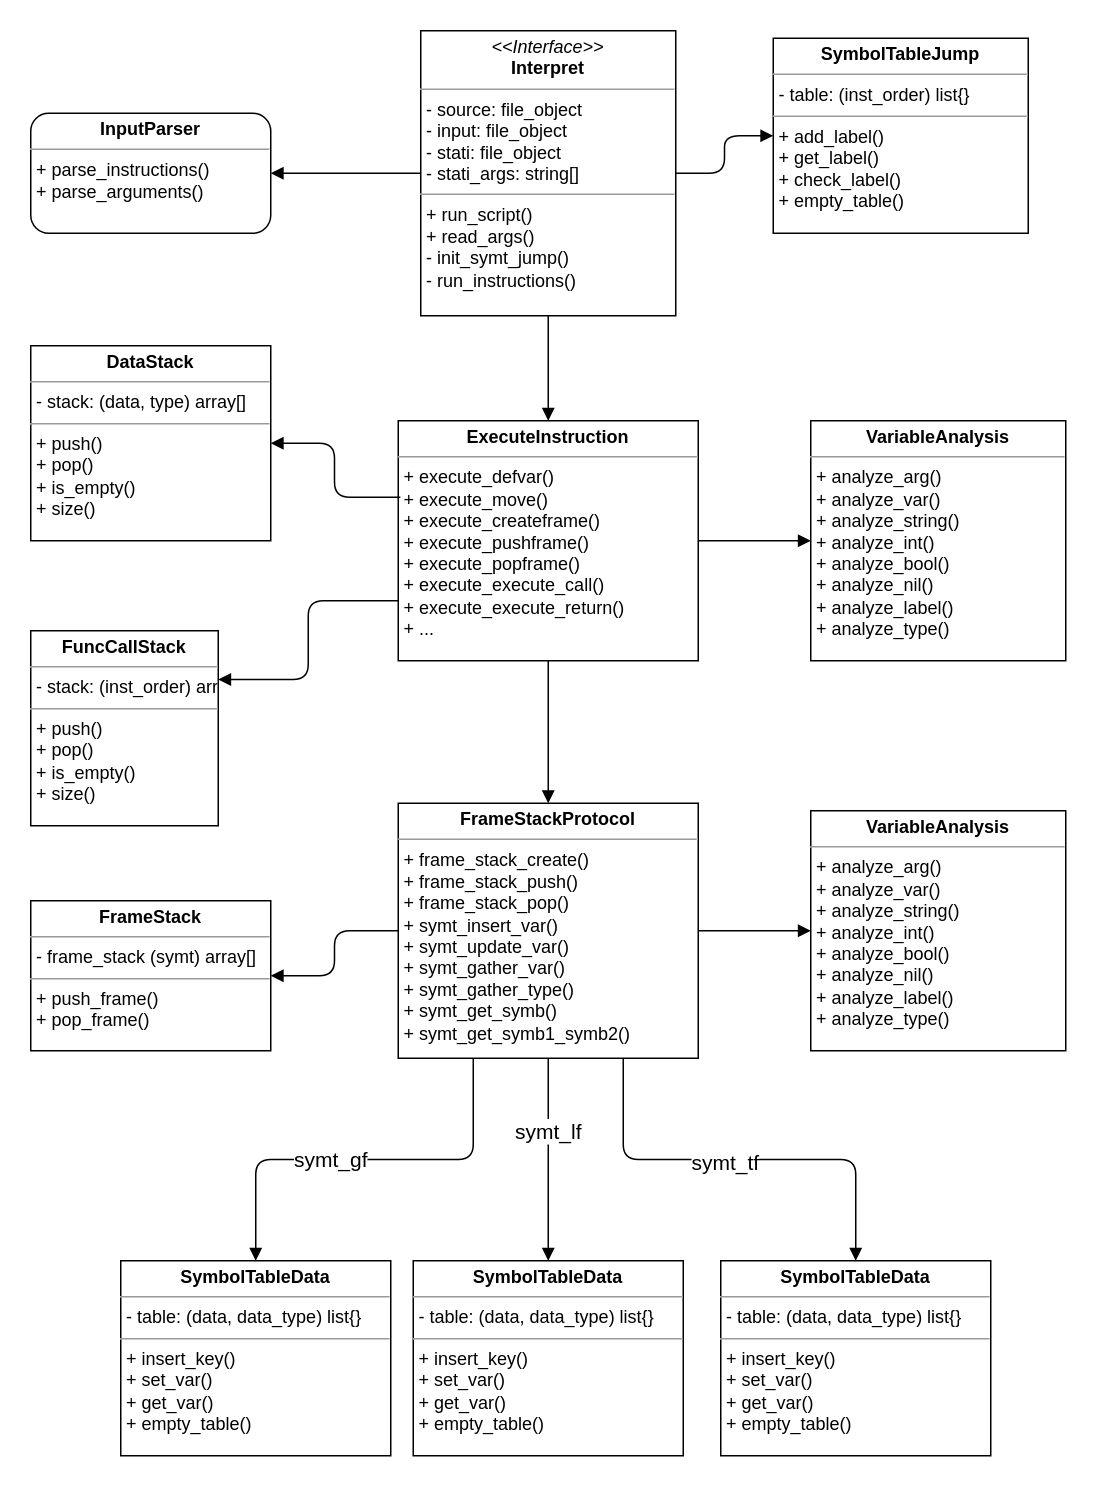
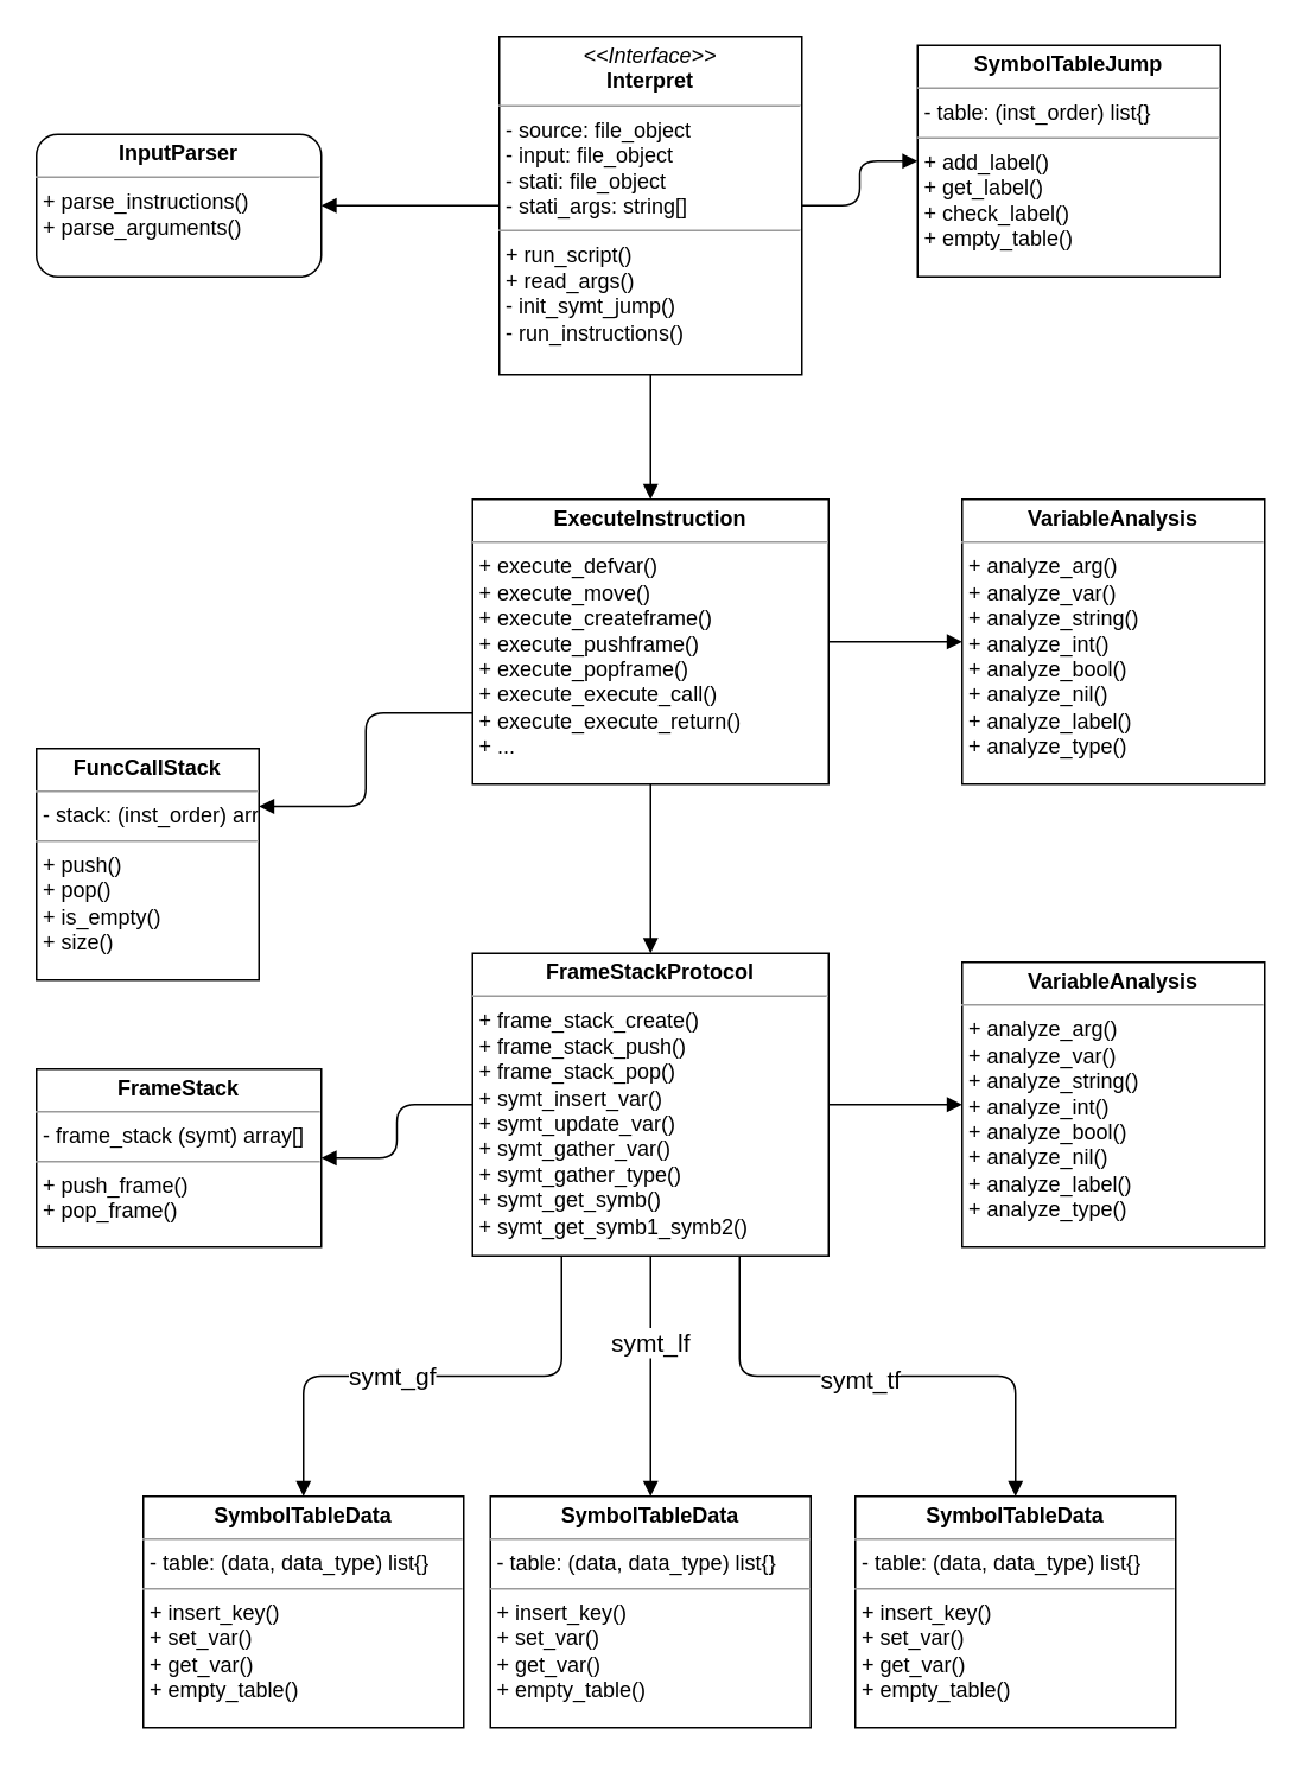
- <mxCell id="6" value="&lt;p style=&quot;margin:0px;margin-top:4px;text-align:center;&quot;&gt;&lt;b&gt;DataStack&lt;/b&gt;&lt;/p&gt;&lt;hr size=&quot;1&quot;&gt;&lt;p style=&quot;margin:0px;margin-left:4px;&quot;&gt;- stack: (data, type) array[]&amp;nbsp;&lt;/p&gt;&lt;hr size=&quot;1&quot;&gt;&lt;p style=&quot;margin:0px;margin-left:4px;&quot;&gt;+ push()&lt;/p&gt;&lt;p style=&quot;margin:0px;margin-left:4px;&quot;&gt;+ pop()&lt;/p&gt;&lt;p style=&quot;margin:0px;margin-left:4px;&quot;&gt;+ is_empty()&lt;/p&gt;&lt;p style=&quot;margin:0px;margin-left:4px;&quot;&gt;+ size()&lt;/p&gt;" style="verticalAlign=top;align=left;overflow=fill;fontSize=12;fontFamily=Helvetica;html=1;" parent="1" vertex="1"><mxGeometry x="20" y="230" width="160" height="130" as="geometry" /></mxCell>
- <mxCell id="15" value="" style="endArrow=block;endFill=1;html=1;edgeStyle=orthogonalEdgeStyle;align=left;verticalAlign=top;fontSize=11;exitX=0.007;exitY=0.319;exitDx=0;exitDy=0;entryX=1;entryY=0.5;entryDx=0;entryDy=0;exitPerimeter=0;" edge="1" parent="1" source="3" target="6"><mxGeometry x="-1" relative="1" as="geometry"><mxPoint x="180" y="520" as="sourcePoint" /><mxPoint x="237.8" y="565.94" as="targetPoint" /></mxGeometry></mxCell>
